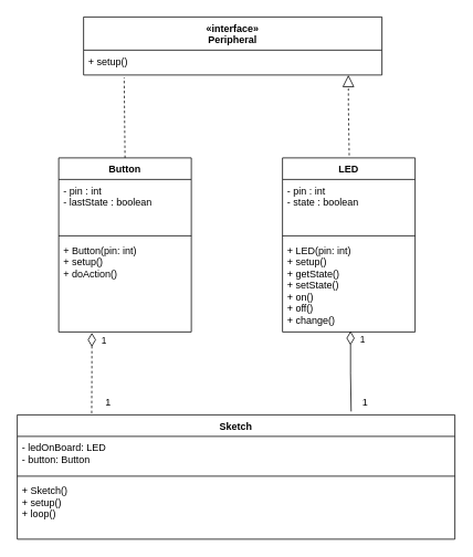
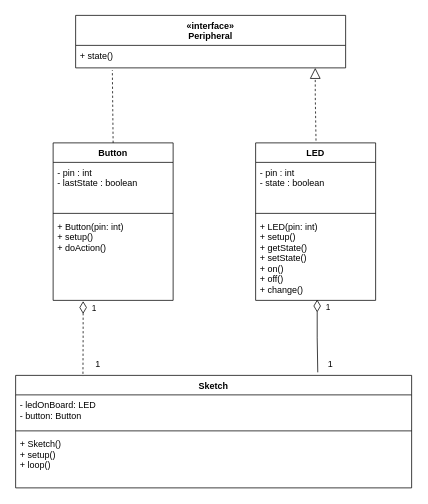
- <mxCell id="7" value="+ setup()" style="text;strokeColor=none;fillColor=none;align=left;verticalAlign=top;spacingLeft=4;spacingRight=4;overflow=hidden;rotatable=0;points=[[0,0.5],[1,0.5]];portConstraint=eastwest;" parent="6" vertex="1"><mxGeometry y="40" width="360" height="30" as="geometry" /></mxCell>
+ <mxCell id="7" value="+ state()" style="text;strokeColor=none;fillColor=none;align=left;verticalAlign=top;spacingLeft=4;spacingRight=4;overflow=hidden;rotatable=0;points=[[0,0.5],[1,0.5]];portConstraint=eastwest;" parent="6" vertex="1"><mxGeometry y="40" width="360" height="30" as="geometry" /></mxCell>
